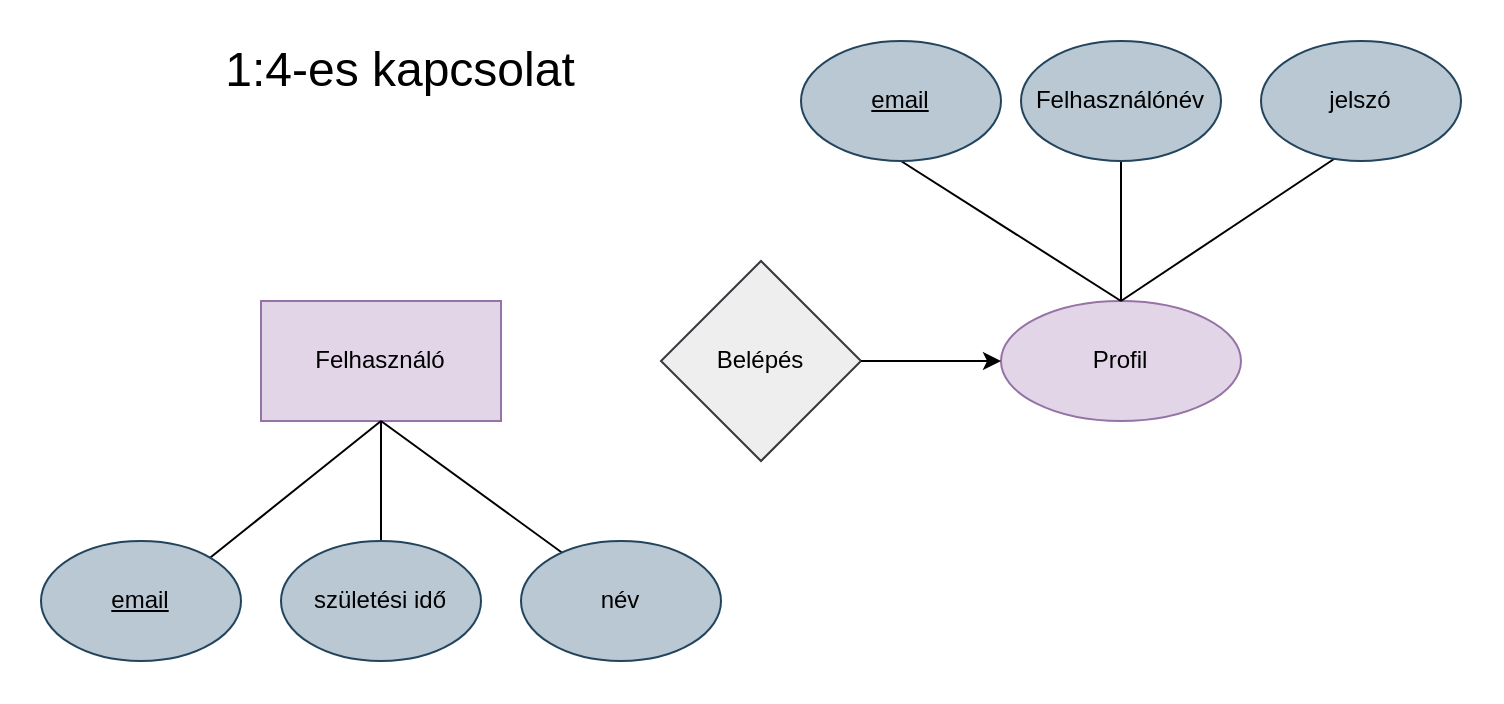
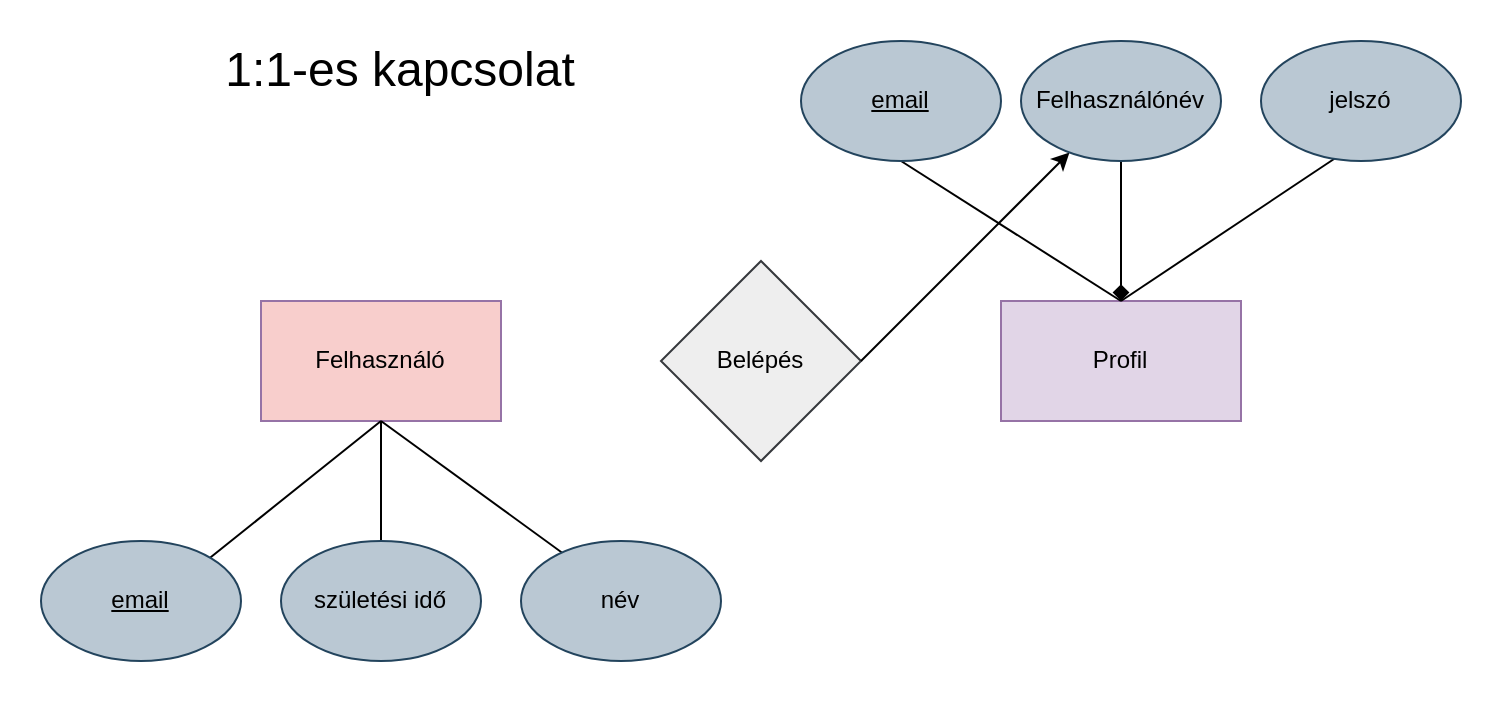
- <mxCell id="18" value="&lt;font style=&quot;font-size: 24px;&quot;&gt;1:4-es kapcsolat&lt;/font&gt;" style="text;html=1;align=center;verticalAlign=middle;whiteSpace=wrap;rounded=0;" vertex="1" parent="1"><mxGeometry x="80" y="20" width="240" height="30" as="geometry" /></mxCell>
+ <mxCell id="18" value="&lt;font style=&quot;font-size: 24px;&quot;&gt;1:1-es kapcsolat&lt;/font&gt;" style="text;html=1;align=center;verticalAlign=middle;whiteSpace=wrap;rounded=0;" vertex="1" parent="1"><mxGeometry x="80" y="20" width="240" height="30" as="geometry" /></mxCell>
- <mxCell id="6" value="" style="endArrow=none;html=1;rounded=0;entryX=0.5;entryY=0;entryDx=0;entryDy=0;exitX=0.5;exitY=1;exitDx=0;exitDy=0;" edge="1" parent="1" source="7" target="3"><mxGeometry width="50" height="50" relative="1" as="geometry"><mxPoint x="560" y="80" as="sourcePoint" /><mxPoint x="500" y="150" as="targetPoint" /></mxGeometry></mxCell>
+ <mxCell id="6" value="" style="endArrow=diamond;html=1;rounded=0;entryX=0.5;entryY=0;entryDx=0;entryDy=0;exitX=0.5;exitY=1;exitDx=0;exitDy=0;" edge="1" parent="1" source="7" target="3"><mxGeometry width="50" height="50" relative="1" as="geometry"><mxPoint x="560" y="80" as="sourcePoint" /><mxPoint x="500" y="150" as="targetPoint" /></mxGeometry></mxCell>
- <mxCell id="2" value="Felhasználó" style="rounded=0;whiteSpace=wrap;html=1;fillColor=#e1d5e7;strokeColor=#9673a6;" vertex="1" parent="1"><mxGeometry x="130" y="150" width="120" height="60" as="geometry" /></mxCell>
+ <mxCell id="2" value="Felhasználó" style="rounded=0;whiteSpace=wrap;html=1;fillColor=#f8cecc;strokeColor=#9673a6;" vertex="1" parent="1"><mxGeometry x="130" y="150" width="120" height="60" as="geometry" /></mxCell>
- <mxCell id="5" value="" style="endArrow=classic;html=1;rounded=0;entryX=0;entryY=0.5;entryDx=0;entryDy=0;exitX=1;exitY=0.5;exitDx=0;exitDy=0;" edge="1" parent="1" source="4" target="3"><mxGeometry width="50" height="50" relative="1" as="geometry"><mxPoint x="450" y="200" as="sourcePoint" /><mxPoint x="500" y="150" as="targetPoint" /></mxGeometry></mxCell>
+ <mxCell id="5" value="" style="endArrow=classic;html=1;rounded=0;exitX=1;exitY=0.5;exitDx=0;exitDy=0;" edge="1" parent="1" source="4" target="7"><mxGeometry width="50" height="50" relative="1" as="geometry"><mxPoint x="450" y="200" as="sourcePoint" /><mxPoint x="500" y="150" as="targetPoint" /></mxGeometry></mxCell>
- <mxCell id="3" value="Profil" style="ellipse;whiteSpace=wrap;html=1;fillColor=#e1d5e7;strokeColor=#9673a6;" vertex="1" parent="1"><mxGeometry x="500" y="150" width="120" height="60" as="geometry" /></mxCell>
+ <mxCell id="3" value="Profil" style="rounded=0;whiteSpace=wrap;html=1;fillColor=#e1d5e7;strokeColor=#9673a6;" vertex="1" parent="1"><mxGeometry x="500" y="150" width="120" height="60" as="geometry" /></mxCell>
